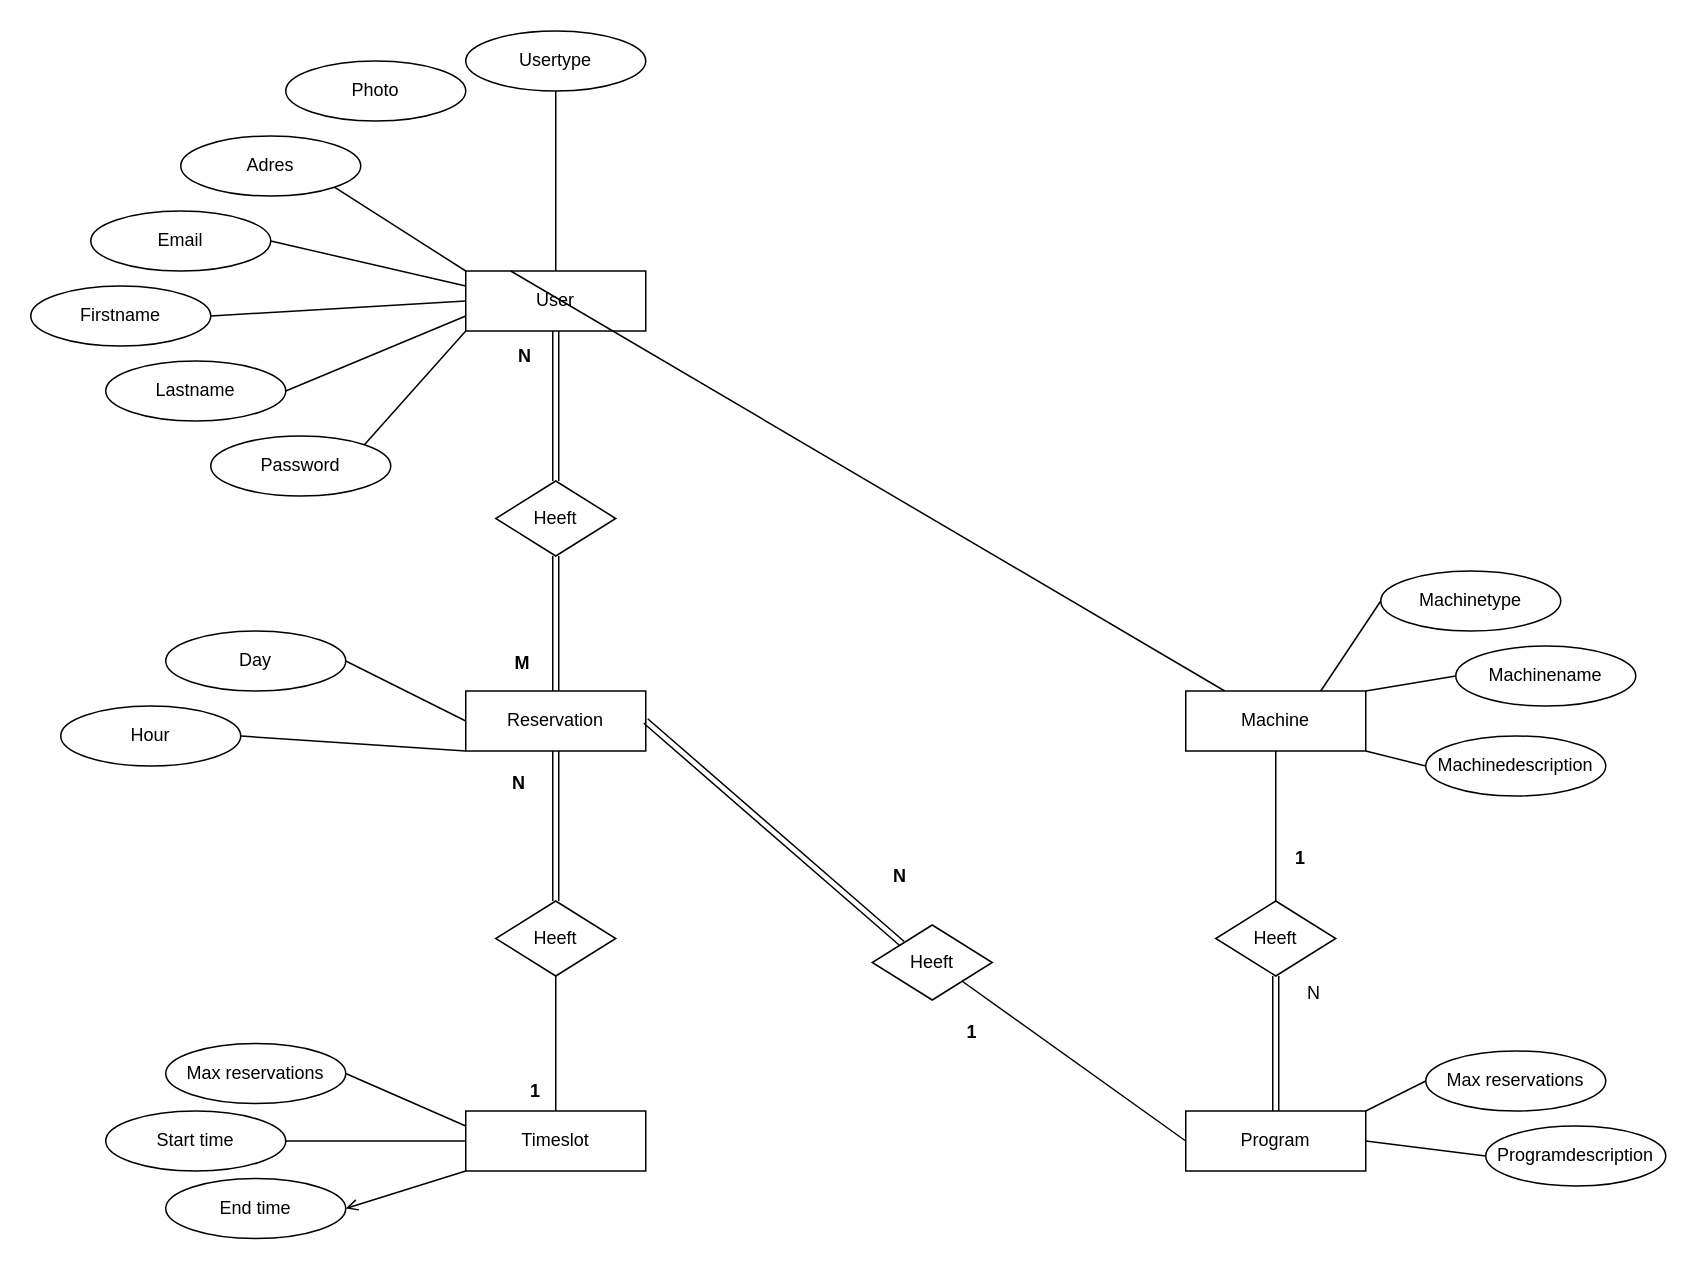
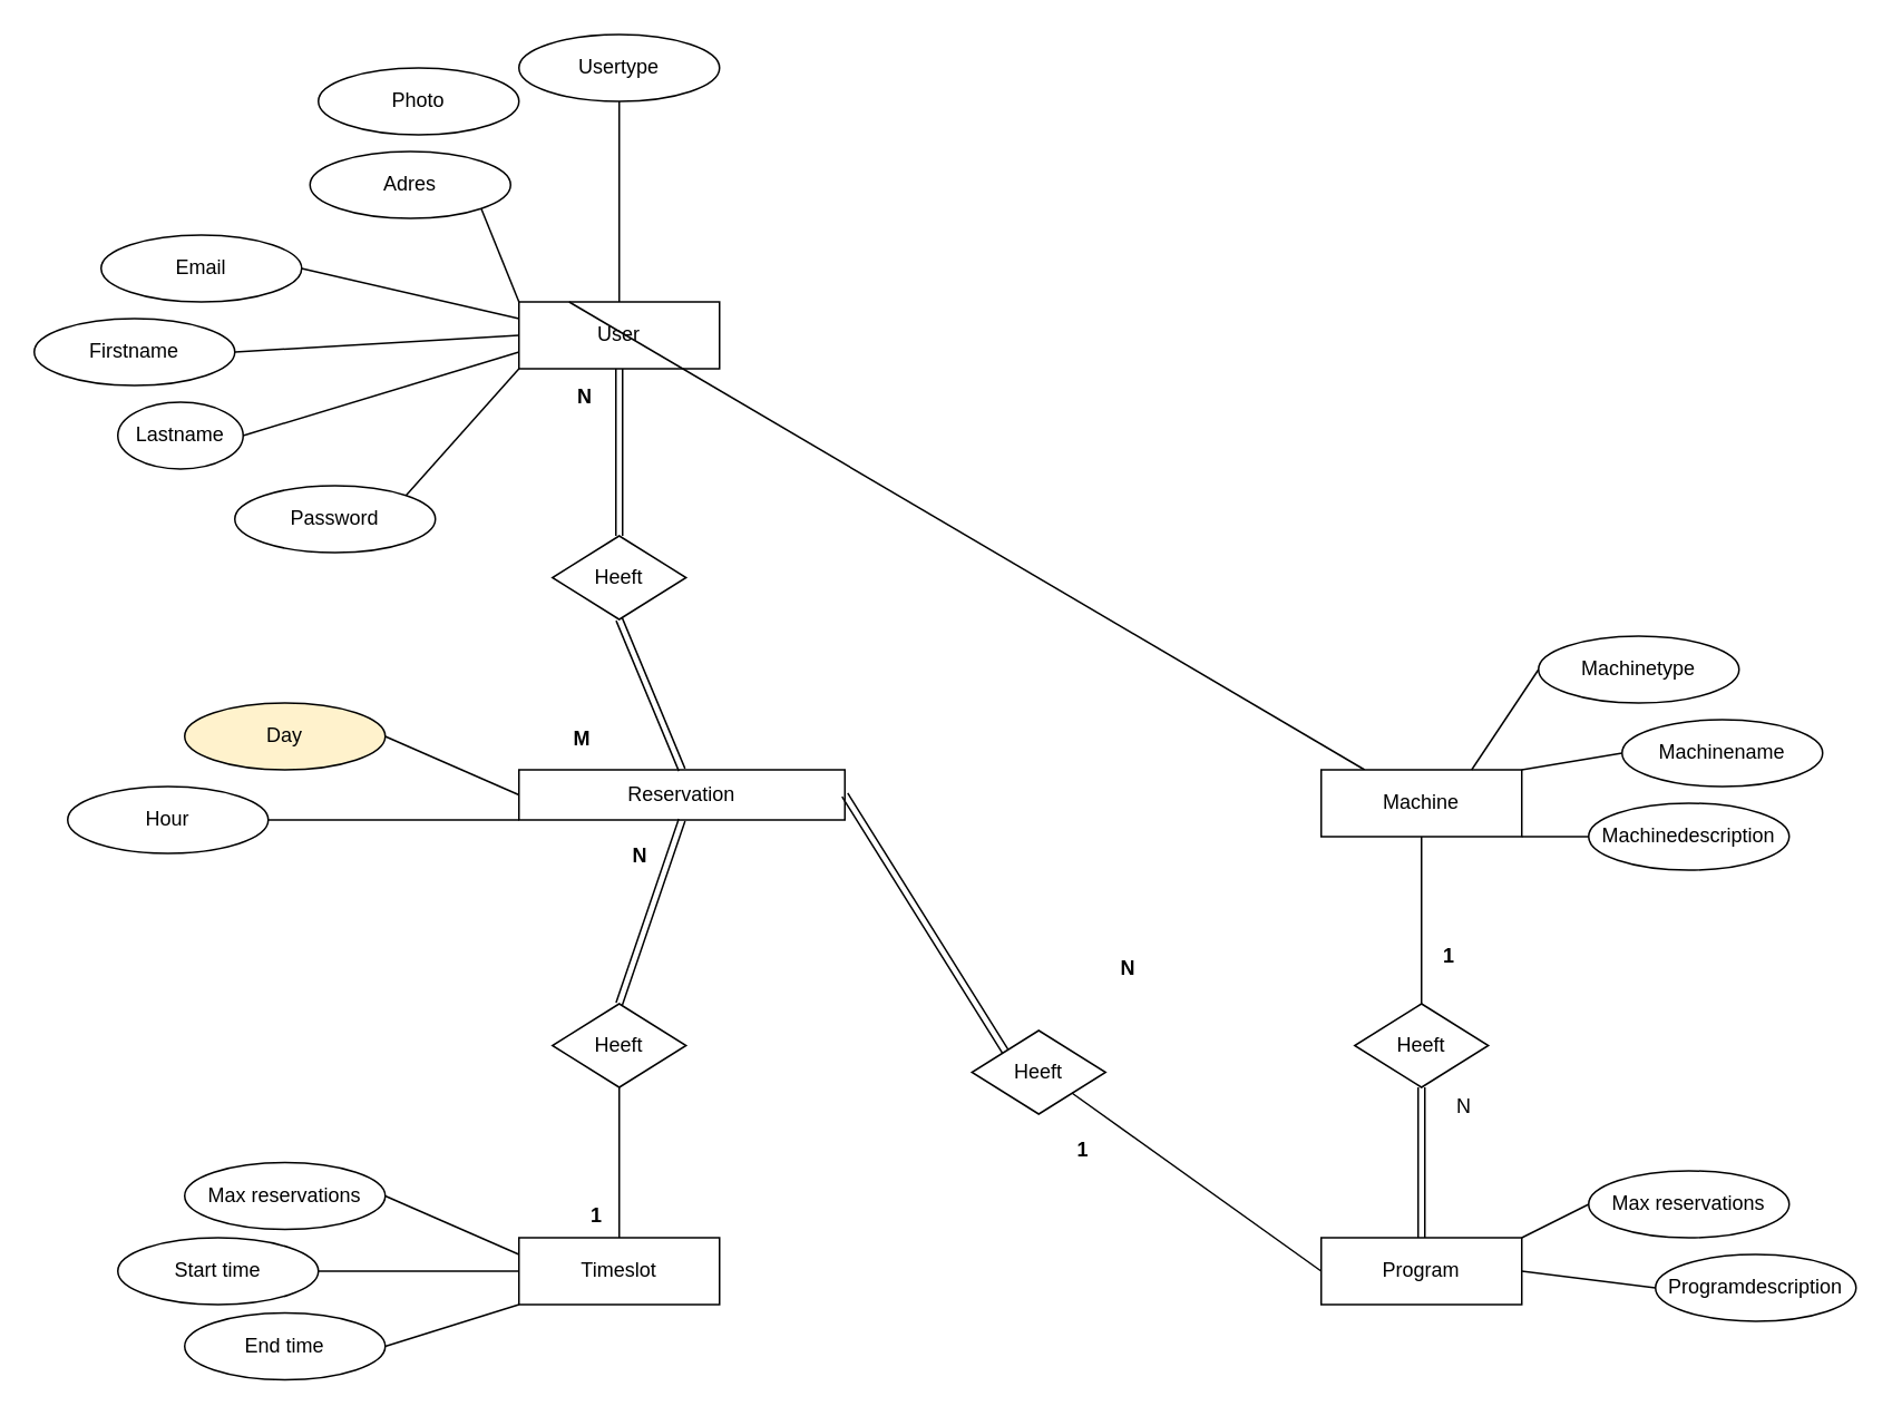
- <mxCell id="33" value="Adres" style="ellipse;whiteSpace=wrap;html=1;" parent="1" vertex="1"><mxGeometry x="120" y="90" width="120" height="40" as="geometry" /></mxCell>
+ <mxCell id="33" value="Adres" style="ellipse;whiteSpace=wrap;html=1;" parent="1" vertex="1"><mxGeometry x="185" y="90" width="120" height="40" as="geometry" /></mxCell>
- <mxCell id="8" value="Lastname" style="ellipse;whiteSpace=wrap;html=1;" parent="1" vertex="1"><mxGeometry x="70" y="240" width="120" height="40" as="geometry" /></mxCell>
+ <mxCell id="8" value="Lastname" style="ellipse;whiteSpace=wrap;html=1;" parent="1" vertex="1"><mxGeometry x="70" y="240" width="75" height="40" as="geometry" /></mxCell>
- <mxCell id="29" value="Day" style="ellipse;whiteSpace=wrap;html=1;" parent="1" vertex="1"><mxGeometry x="110" y="420" width="120" height="40" as="geometry" /></mxCell>
+ <mxCell id="29" value="Day" style="ellipse;whiteSpace=wrap;html=1;fillColor=#fff2cc;" parent="1" vertex="1"><mxGeometry x="110" y="420" width="120" height="40" as="geometry" /></mxCell>
- <mxCell id="4" value="Reservation" style="rounded=0;whiteSpace=wrap;html=1;" parent="1" vertex="1"><mxGeometry x="310" y="460" width="120" height="40" as="geometry" /></mxCell>
+ <mxCell id="4" value="Reservation" style="rounded=0;whiteSpace=wrap;html=1;" parent="1" vertex="1"><mxGeometry x="310" y="460" width="195" height="30" as="geometry" /></mxCell>
- <mxCell id="49" value="Machinedescription" style="ellipse;whiteSpace=wrap;html=1;" parent="1" vertex="1"><mxGeometry x="950" y="490" width="120" height="40" as="geometry" /></mxCell>
+ <mxCell id="49" value="Machinedescription" style="ellipse;whiteSpace=wrap;html=1;" parent="1" vertex="1"><mxGeometry x="950" y="480" width="120" height="40" as="geometry" /></mxCell>
- <mxCell id="44" value="" style="endArrow=open;html=1;rounded=0;entryX=1;entryY=0.5;entryDx=0;entryDy=0;exitX=0;exitY=1;exitDx=0;exitDy=0;" parent="1" source="3" target="43" edge="1"><mxGeometry width="50" height="50" relative="1" as="geometry"><mxPoint x="310" y="820" as="sourcePoint" /><mxPoint x="200" y="770" as="targetPoint" /></mxGeometry></mxCell>
+ <mxCell id="44" value="" style="endArrow=none;html=1;rounded=0;entryX=1;entryY=0.5;entryDx=0;entryDy=0;exitX=0;exitY=1;exitDx=0;exitDy=0;" parent="1" source="3" target="43" edge="1"><mxGeometry width="50" height="50" relative="1" as="geometry"><mxPoint x="310" y="820" as="sourcePoint" /><mxPoint x="200" y="770" as="targetPoint" /></mxGeometry></mxCell>
